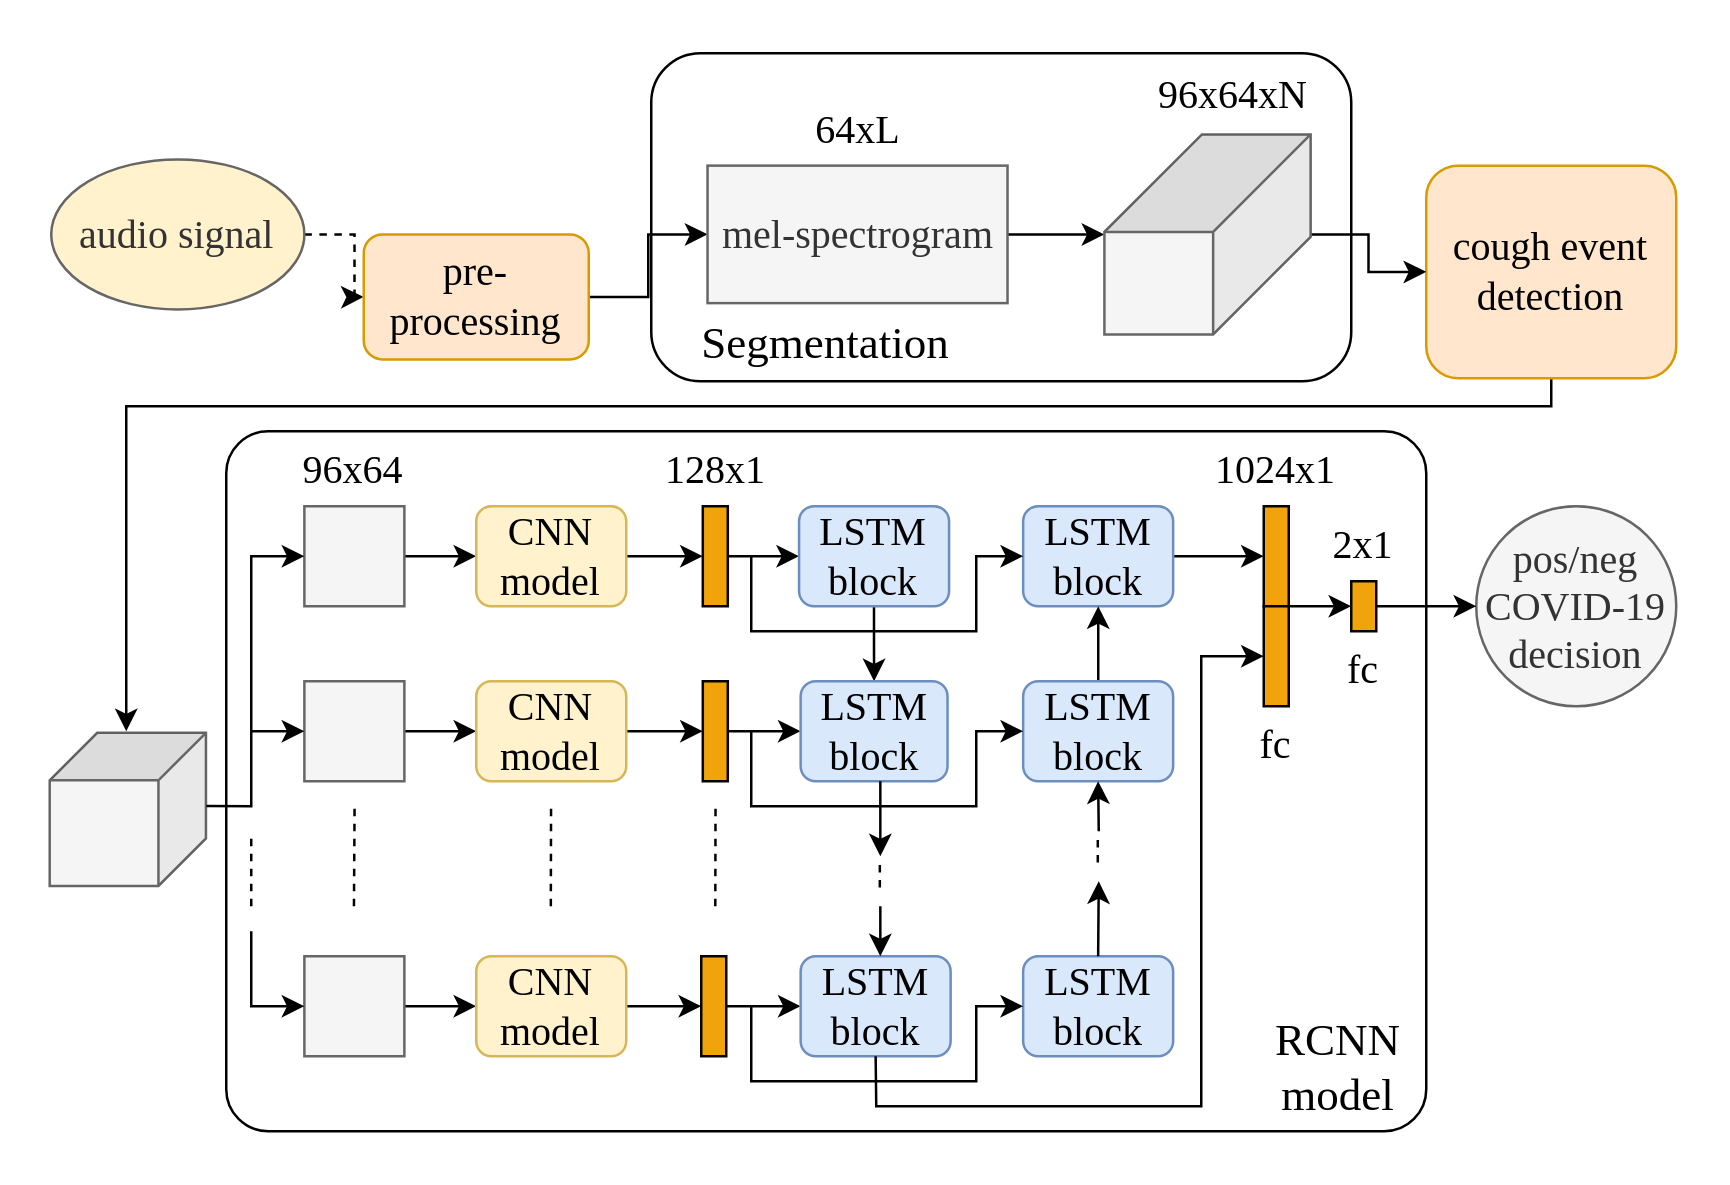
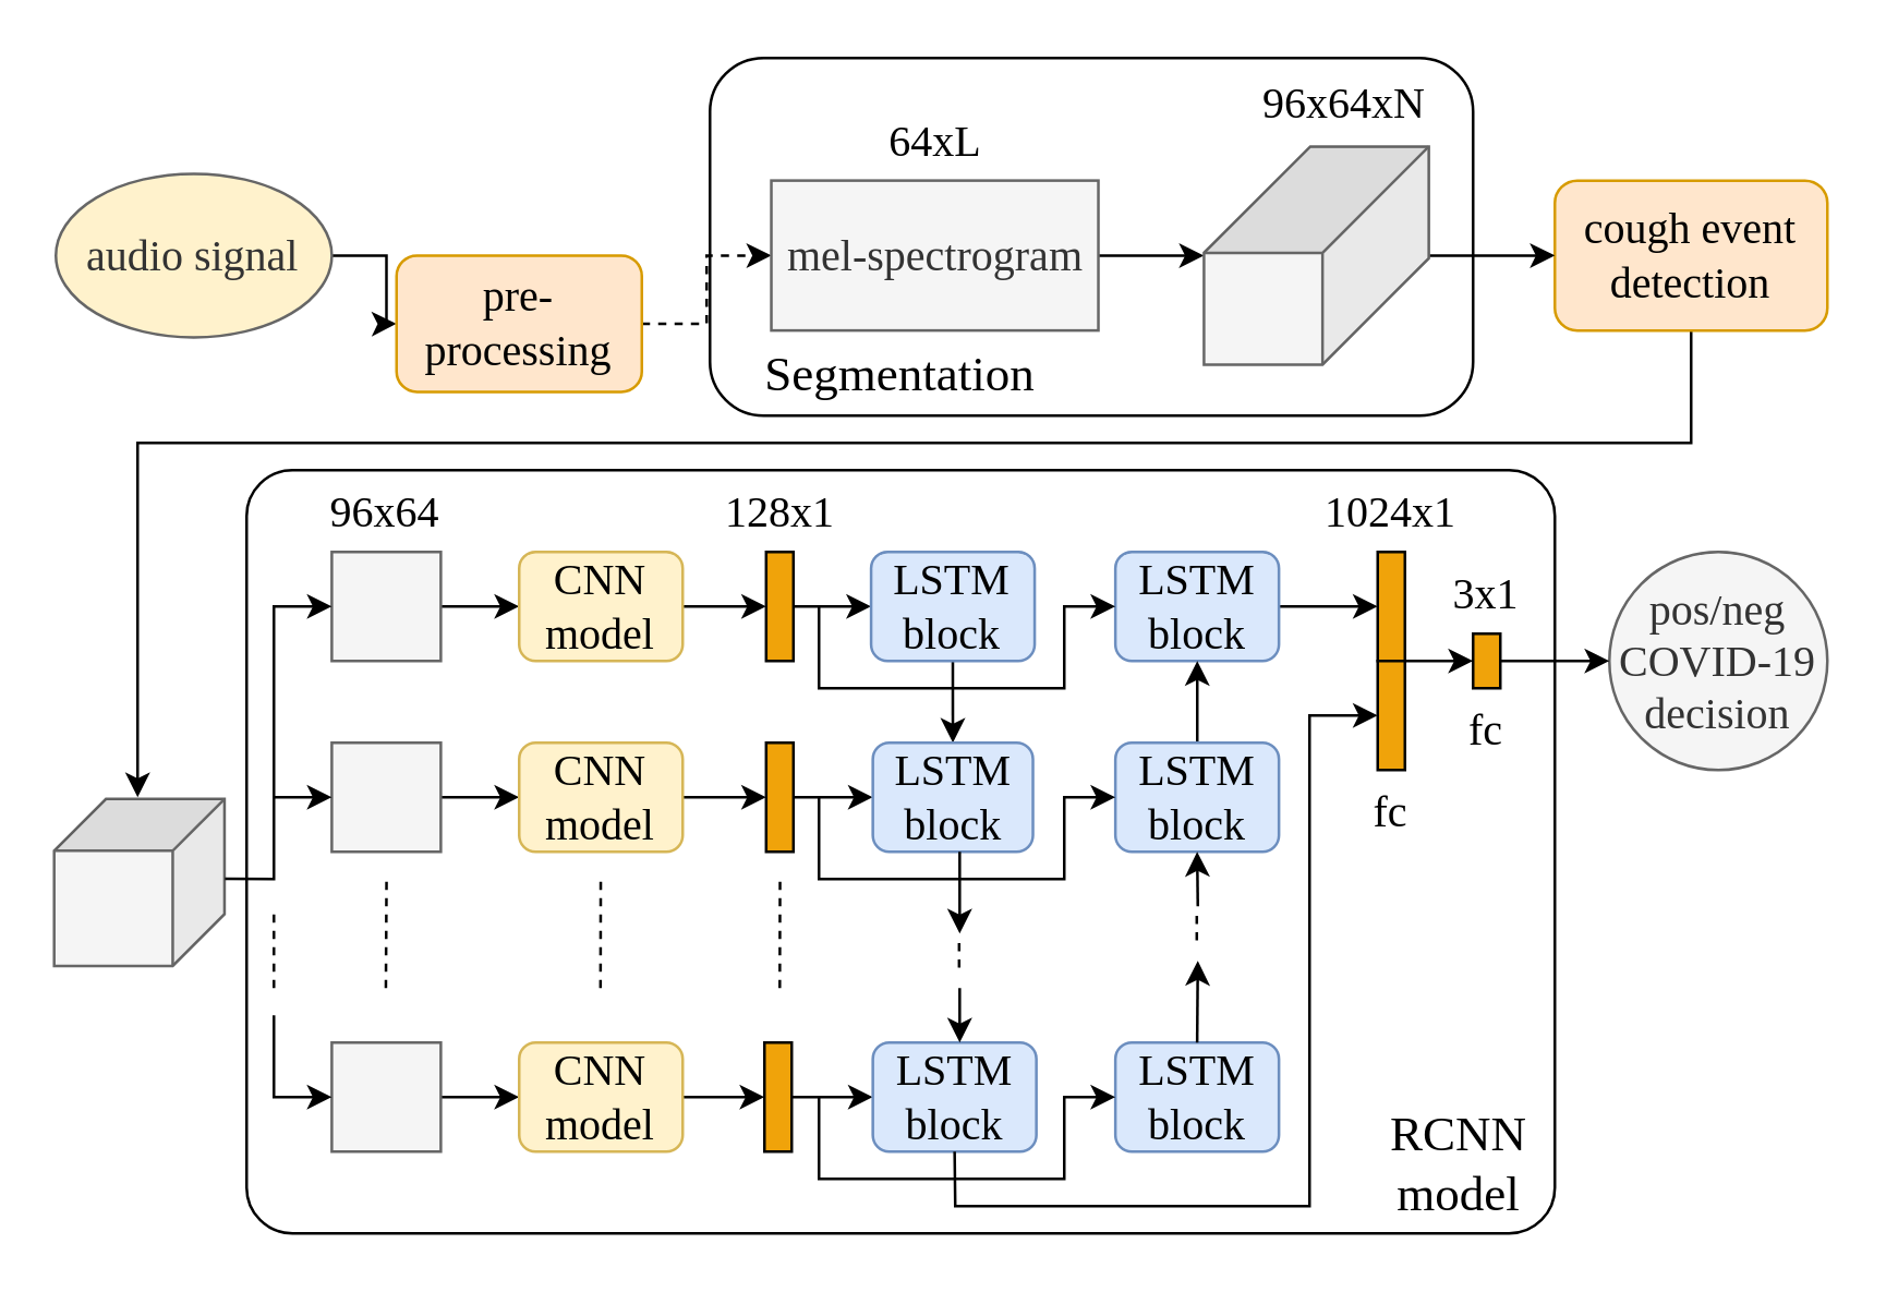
- <mxCell id="4" style="edgeStyle=orthogonalEdgeStyle;rounded=0;orthogonalLoop=1;jettySize=auto;html=1;entryX=0;entryY=0.5;entryDx=0;entryDy=0;fontSize=16;fontFamily=Comic Sans MS;dashed=1;" parent="1" source="5" target="7" edge="1"><mxGeometry relative="1" as="geometry" /></mxCell>
+ <mxCell id="4" style="edgeStyle=orthogonalEdgeStyle;rounded=0;orthogonalLoop=1;jettySize=auto;html=1;entryX=0;entryY=0.5;entryDx=0;entryDy=0;fontSize=16;fontFamily=Comic Sans MS;" parent="1" source="5" target="7" edge="1"><mxGeometry relative="1" as="geometry" /></mxCell>
- <mxCell id="6" style="edgeStyle=orthogonalEdgeStyle;rounded=0;orthogonalLoop=1;jettySize=auto;html=1;entryX=0;entryY=0.5;entryDx=0;entryDy=0;fontSize=16;fontFamily=Comic Sans MS;" parent="1" source="7" target="9" edge="1"><mxGeometry relative="1" as="geometry" /></mxCell>
+ <mxCell id="6" style="edgeStyle=orthogonalEdgeStyle;rounded=0;orthogonalLoop=1;jettySize=auto;html=1;entryX=0;entryY=0.5;entryDx=0;entryDy=0;fontSize=16;fontFamily=Comic Sans MS;dashed=1;" parent="1" source="7" target="9" edge="1"><mxGeometry relative="1" as="geometry" /></mxCell>
- <mxCell id="12" value="cough event detection" style="rounded=1;whiteSpace=wrap;html=1;fontSize=16;fillColor=#ffe6cc;strokeColor=#d79b00;fontFamily=Comic Sans MS;" parent="1" vertex="1"><mxGeometry x="570" y="65.75" width="100" height="85" as="geometry" /></mxCell>
+ <mxCell id="12" value="cough event detection" style="rounded=1;whiteSpace=wrap;html=1;fontSize=16;fillColor=#ffe6cc;strokeColor=#d79b00;fontFamily=Comic Sans MS;" parent="1" vertex="1"><mxGeometry x="570" y="65.75" width="100" height="55" as="geometry" /></mxCell>
- <mxCell id="63" value="2x1" style="text;html=1;strokeColor=none;fillColor=none;align=center;verticalAlign=middle;whiteSpace=wrap;rounded=0;fontSize=16;fontFamily=Comic Sans MS;" parent="1" vertex="1"><mxGeometry x="515" y="202" width="60" height="30" as="geometry" /></mxCell>
+ <mxCell id="63" value="3x1" style="text;html=1;strokeColor=none;fillColor=none;align=center;verticalAlign=middle;whiteSpace=wrap;rounded=0;fontSize=16;fontFamily=Comic Sans MS;" parent="1" vertex="1"><mxGeometry x="515" y="202" width="60" height="30" as="geometry" /></mxCell>
